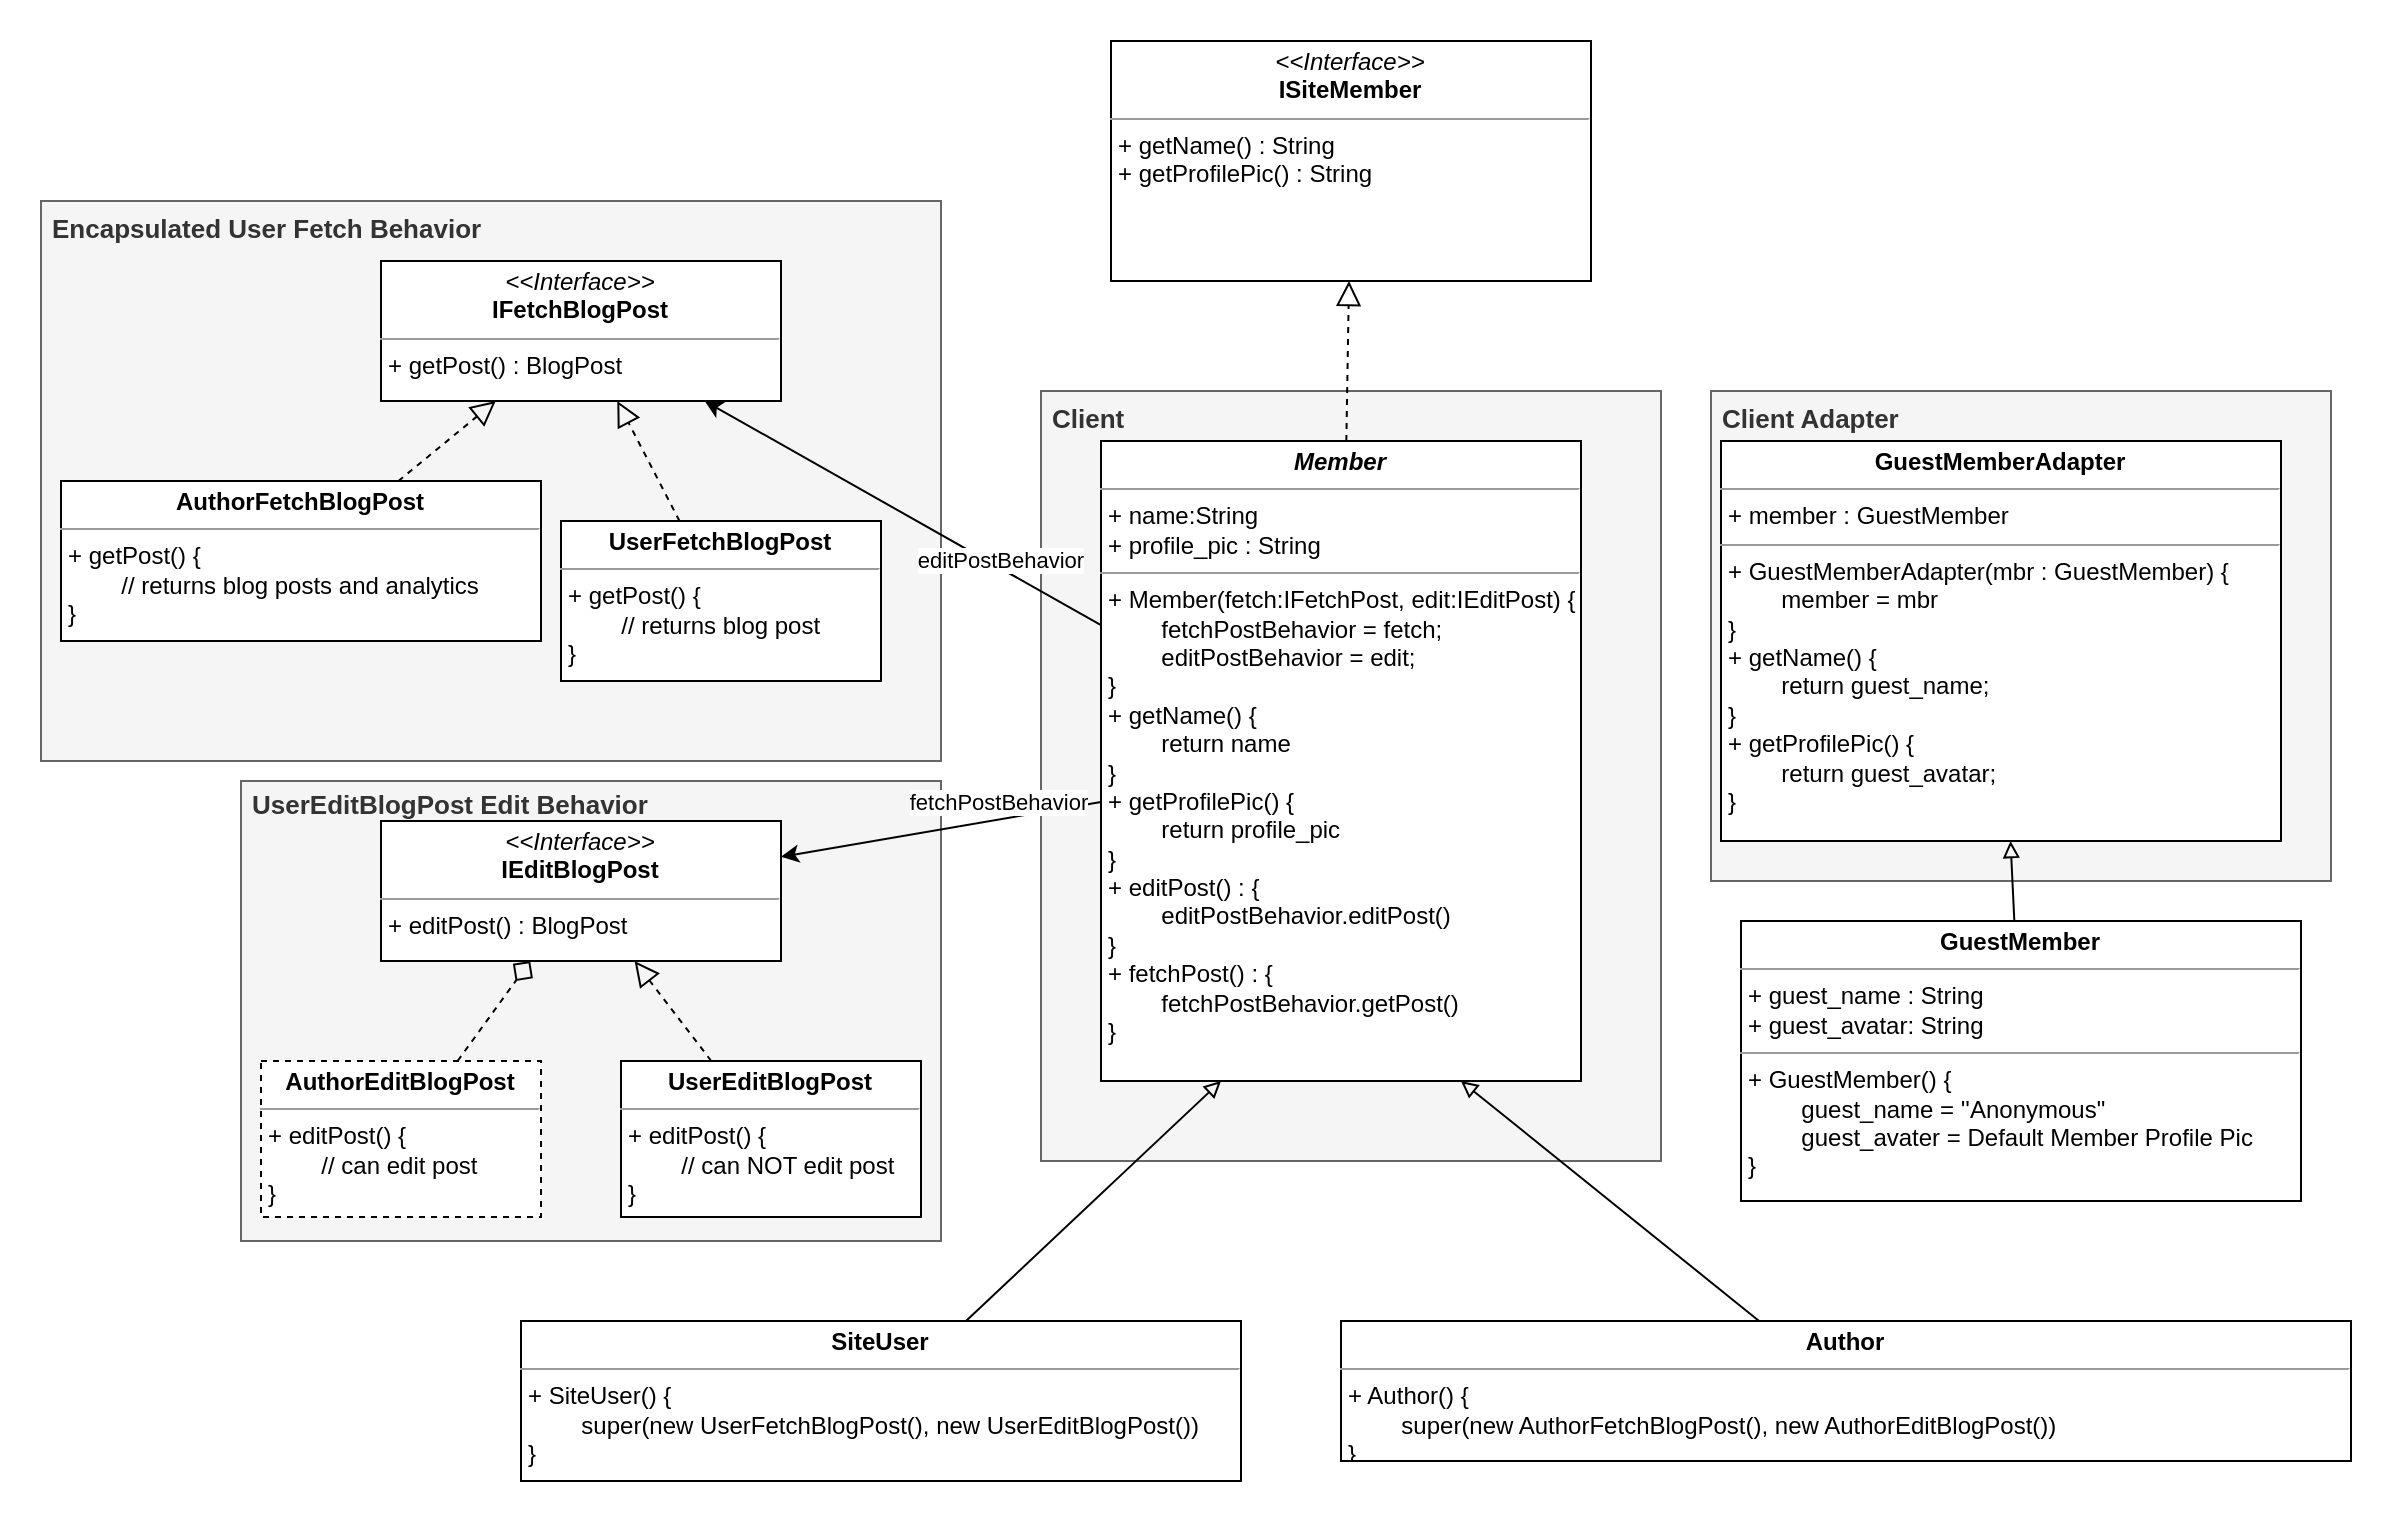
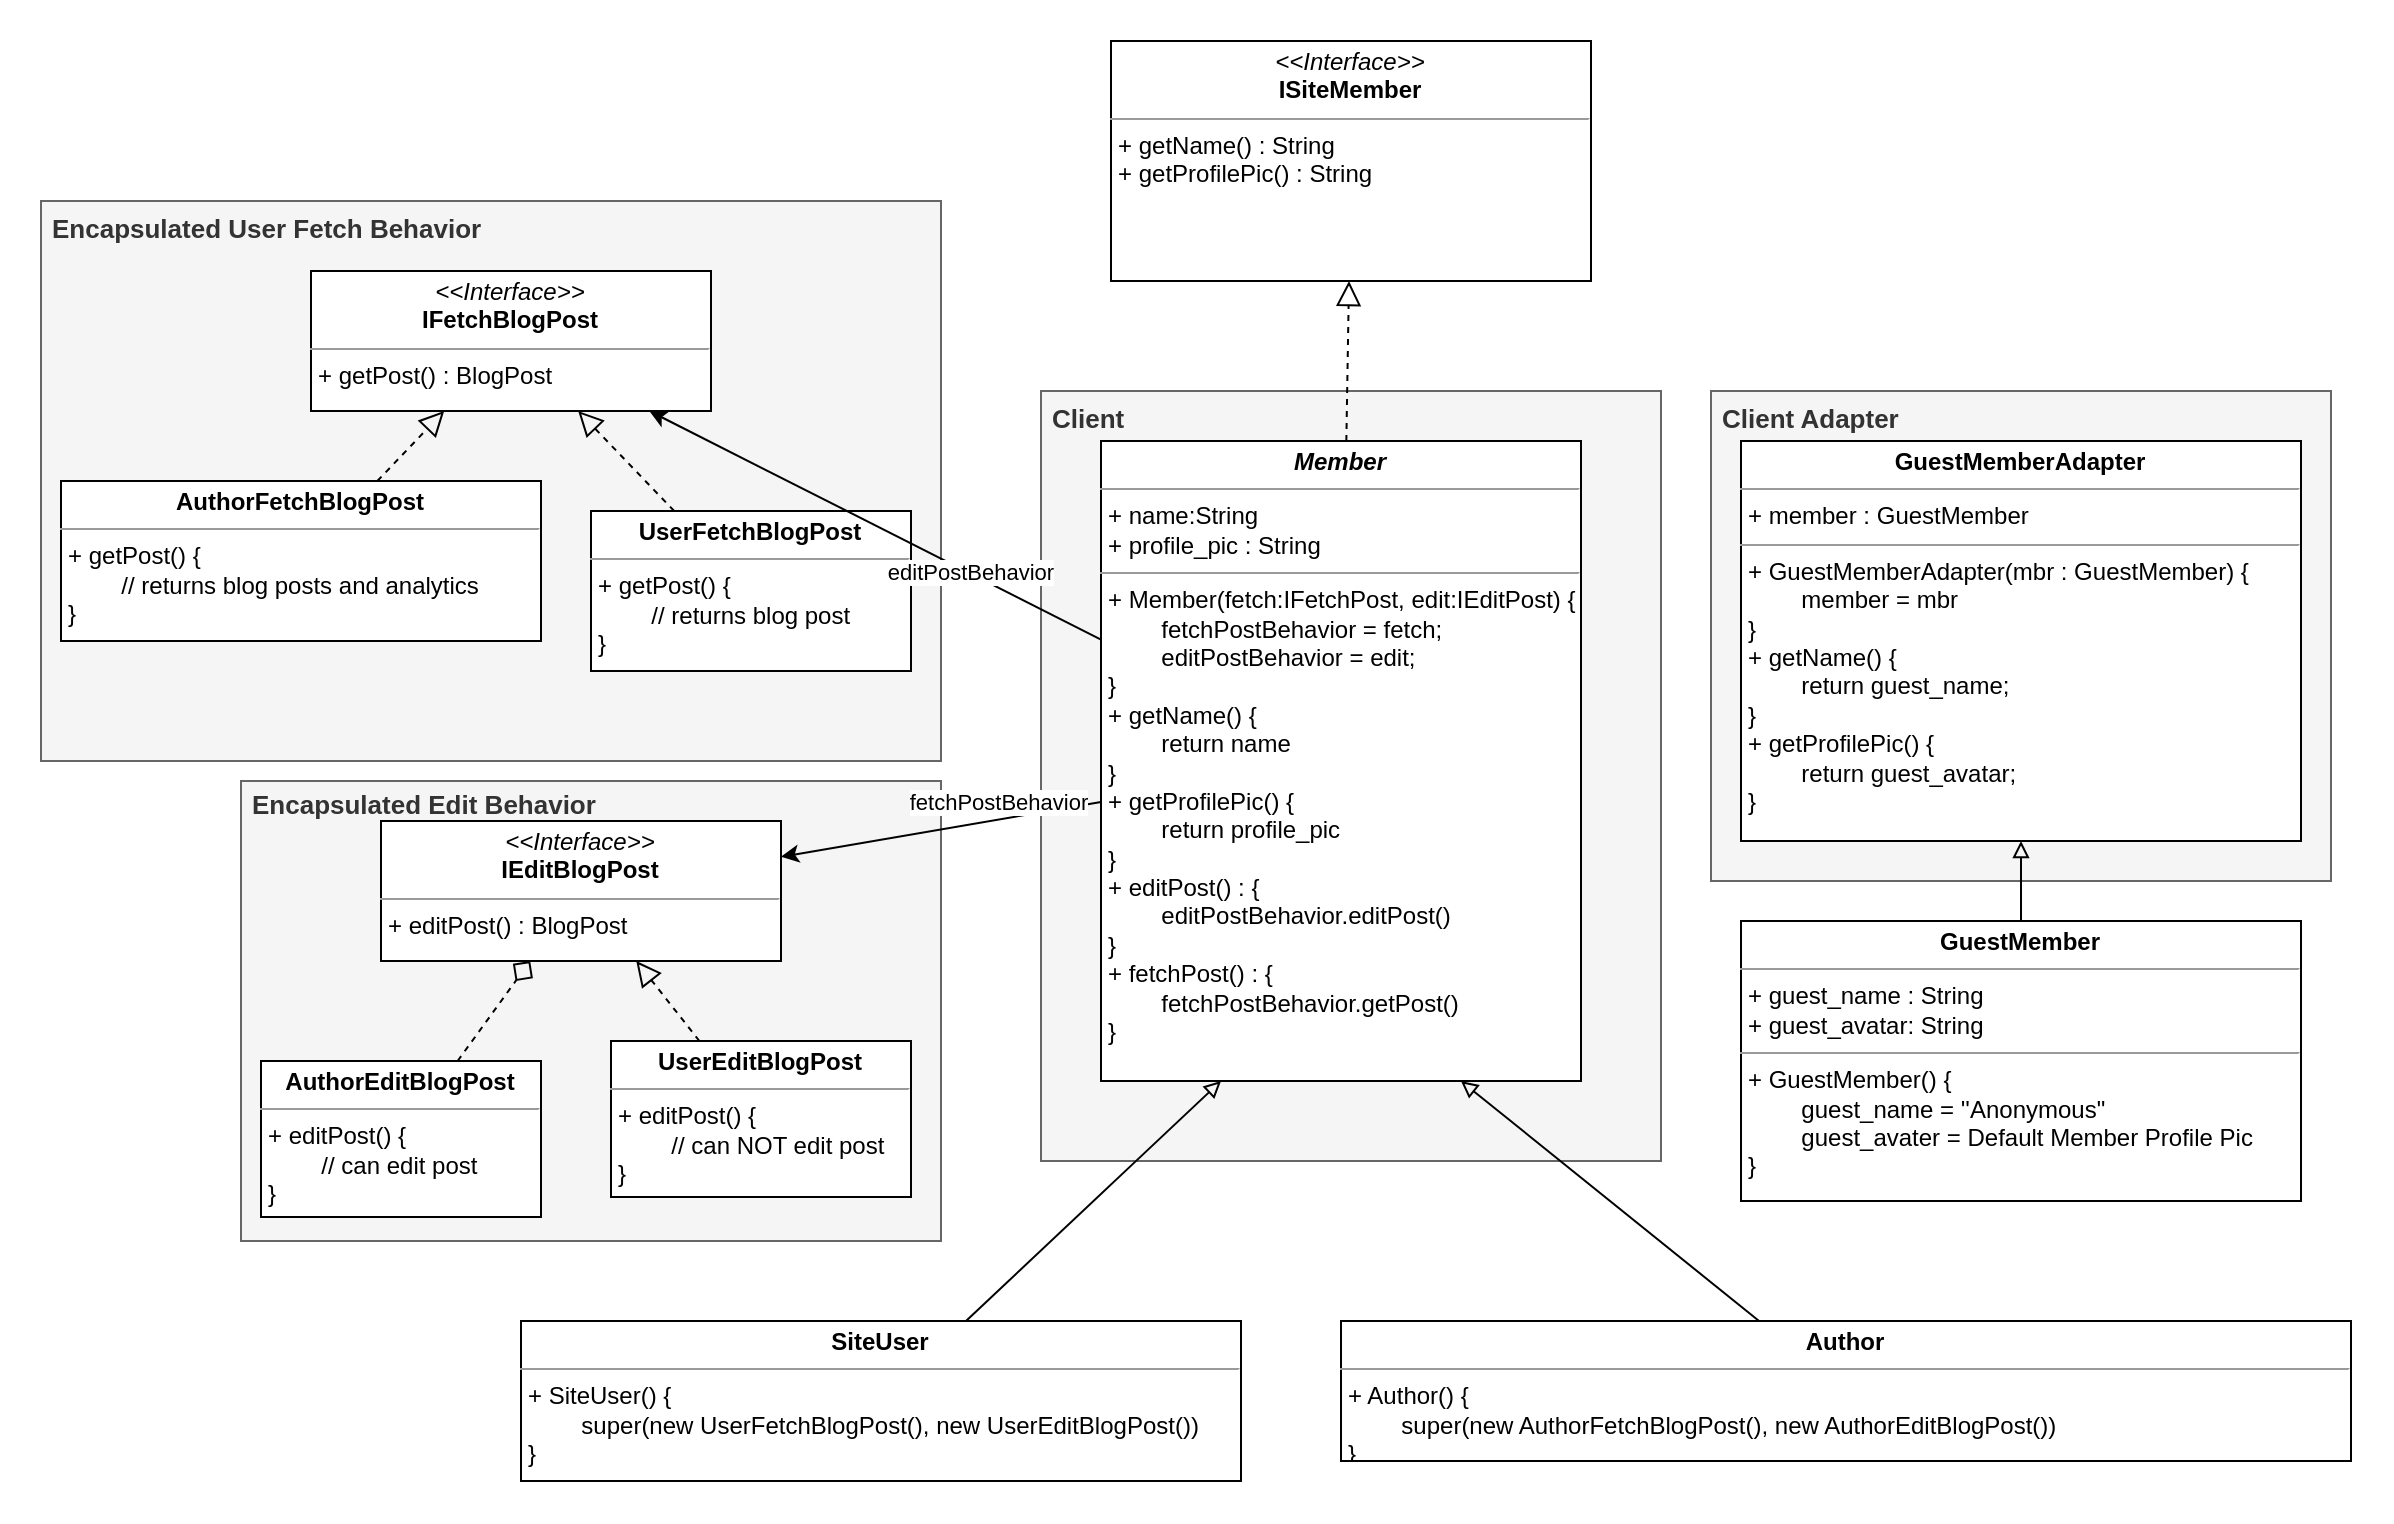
- <mxCell id="25" value="&lt;p style=&quot;margin: 0px ; margin-top: 4px ; text-align: center&quot;&gt;&lt;i&gt;&amp;lt;&amp;lt;Interface&amp;gt;&amp;gt;&lt;/i&gt;&lt;br&gt;&lt;b&gt;IFetchBlogPost&lt;/b&gt;&lt;/p&gt;&lt;hr size=&quot;1&quot;&gt;&lt;p style=&quot;margin: 0px ; margin-left: 4px&quot;&gt;&lt;/p&gt;&lt;p style=&quot;margin: 0px ; margin-left: 4px&quot;&gt;&lt;span&gt;+ getPost() : BlogPost&lt;/span&gt;&lt;br&gt;&lt;/p&gt;" style="verticalAlign=top;align=left;overflow=fill;fontSize=12;fontFamily=Helvetica;html=1;" parent="23" vertex="1"><mxGeometry x="170" y="30" width="200" height="70" as="geometry" /></mxCell>
+ <mxCell id="25" value="&lt;p style=&quot;margin: 0px ; margin-top: 4px ; text-align: center&quot;&gt;&lt;i&gt;&amp;lt;&amp;lt;Interface&amp;gt;&amp;gt;&lt;/i&gt;&lt;br&gt;&lt;b&gt;IFetchBlogPost&lt;/b&gt;&lt;/p&gt;&lt;hr size=&quot;1&quot;&gt;&lt;p style=&quot;margin: 0px ; margin-left: 4px&quot;&gt;&lt;/p&gt;&lt;p style=&quot;margin: 0px ; margin-left: 4px&quot;&gt;&lt;span&gt;+ getPost() : BlogPost&lt;/span&gt;&lt;br&gt;&lt;/p&gt;" style="verticalAlign=top;align=left;overflow=fill;fontSize=12;fontFamily=Helvetica;html=1;" parent="23" vertex="1"><mxGeometry x="135" y="35" width="200" height="70" as="geometry" /></mxCell>
- <mxCell id="27" value="&lt;p style=&quot;margin: 0px ; margin-top: 4px ; text-align: center&quot;&gt;&lt;b&gt;UserFetchBlogPost&lt;/b&gt;&lt;/p&gt;&lt;hr size=&quot;1&quot;&gt;&lt;p style=&quot;margin: 0px 0px 0px 4px&quot;&gt;+ getPost() {&lt;/p&gt;&lt;p style=&quot;margin: 0px 0px 0px 4px&quot;&gt;&lt;span&gt;&#09;&lt;/span&gt;&lt;span style=&quot;white-space: pre&quot;&gt;&#09;&lt;/span&gt;// returns blog post&lt;br&gt;&lt;/p&gt;&lt;p style=&quot;margin: 0px 0px 0px 4px&quot;&gt;}&lt;/p&gt;" style="verticalAlign=top;align=left;overflow=fill;fontSize=12;fontFamily=Helvetica;html=1;" parent="23" vertex="1"><mxGeometry x="260" y="160" width="160" height="80" as="geometry" /></mxCell>
+ <mxCell id="27" value="&lt;p style=&quot;margin: 0px ; margin-top: 4px ; text-align: center&quot;&gt;&lt;b&gt;UserFetchBlogPost&lt;/b&gt;&lt;/p&gt;&lt;hr size=&quot;1&quot;&gt;&lt;p style=&quot;margin: 0px 0px 0px 4px&quot;&gt;+ getPost() {&lt;/p&gt;&lt;p style=&quot;margin: 0px 0px 0px 4px&quot;&gt;&lt;span&gt;&#09;&lt;/span&gt;&lt;span style=&quot;white-space: pre&quot;&gt;&#09;&lt;/span&gt;// returns blog post&lt;br&gt;&lt;/p&gt;&lt;p style=&quot;margin: 0px 0px 0px 4px&quot;&gt;}&lt;/p&gt;" style="verticalAlign=top;align=left;overflow=fill;fontSize=12;fontFamily=Helvetica;html=1;" parent="23" vertex="1"><mxGeometry x="275" y="155" width="160" height="80" as="geometry" /></mxCell>
- <mxCell id="11" value="&lt;p style=&quot;margin: 0px ; margin-top: 4px ; text-align: center&quot;&gt;&lt;b&gt;GuestMemberAdapter&lt;/b&gt;&lt;/p&gt;&lt;hr size=&quot;1&quot;&gt;&lt;p style=&quot;margin: 0px 0px 0px 4px&quot;&gt;+ member : GuestMember&lt;/p&gt;&lt;hr size=&quot;1&quot;&gt;&lt;p style=&quot;margin: 0px ; margin-left: 4px&quot;&gt;+ GuestMemberAdapter(mbr : GuestMember) {&lt;/p&gt;&lt;p style=&quot;margin: 0px ; margin-left: 4px&quot;&gt;&lt;span&gt;&#09;&lt;/span&gt;&lt;span style=&quot;white-space: pre&quot;&gt;&#09;&lt;/span&gt;member = mbr&lt;br&gt;&lt;/p&gt;&lt;p style=&quot;margin: 0px ; margin-left: 4px&quot;&gt;}&lt;/p&gt;&lt;p style=&quot;margin: 0px 0px 0px 4px&quot;&gt;+ getName() {&lt;/p&gt;&lt;p style=&quot;margin: 0px 0px 0px 4px&quot;&gt;&lt;span&gt;&#09;&lt;/span&gt;&lt;span style=&quot;white-space: pre&quot;&gt;&#09;&lt;/span&gt;return guest_name;&lt;br&gt;&lt;/p&gt;&lt;p style=&quot;margin: 0px 0px 0px 4px&quot;&gt;}&lt;/p&gt;&lt;p style=&quot;margin: 0px 0px 0px 4px&quot;&gt;+ getProfilePic() {&lt;/p&gt;&lt;p style=&quot;margin: 0px 0px 0px 4px&quot;&gt;&lt;span&gt;&#09;&lt;/span&gt;&lt;span&gt;&#09;&lt;/span&gt;&lt;span style=&quot;white-space: pre&quot;&gt;&#09;&lt;/span&gt;return guest_avatar;&lt;br&gt;&lt;/p&gt;&lt;p style=&quot;margin: 0px 0px 0px 4px&quot;&gt;}&lt;/p&gt;" style="verticalAlign=top;align=left;overflow=fill;fontSize=12;fontFamily=Helvetica;html=1;" parent="1" vertex="1"><mxGeometry x="860" y="220" width="280" height="200" as="geometry" /></mxCell>
+ <mxCell id="11" value="&lt;p style=&quot;margin: 0px ; margin-top: 4px ; text-align: center&quot;&gt;&lt;b&gt;GuestMemberAdapter&lt;/b&gt;&lt;/p&gt;&lt;hr size=&quot;1&quot;&gt;&lt;p style=&quot;margin: 0px 0px 0px 4px&quot;&gt;+ member : GuestMember&lt;/p&gt;&lt;hr size=&quot;1&quot;&gt;&lt;p style=&quot;margin: 0px ; margin-left: 4px&quot;&gt;+ GuestMemberAdapter(mbr : GuestMember) {&lt;/p&gt;&lt;p style=&quot;margin: 0px ; margin-left: 4px&quot;&gt;&lt;span&gt;&#09;&lt;/span&gt;&lt;span style=&quot;white-space: pre&quot;&gt;&#09;&lt;/span&gt;member = mbr&lt;br&gt;&lt;/p&gt;&lt;p style=&quot;margin: 0px ; margin-left: 4px&quot;&gt;}&lt;/p&gt;&lt;p style=&quot;margin: 0px 0px 0px 4px&quot;&gt;+ getName() {&lt;/p&gt;&lt;p style=&quot;margin: 0px 0px 0px 4px&quot;&gt;&lt;span&gt;&#09;&lt;/span&gt;&lt;span style=&quot;white-space: pre&quot;&gt;&#09;&lt;/span&gt;return guest_name;&lt;br&gt;&lt;/p&gt;&lt;p style=&quot;margin: 0px 0px 0px 4px&quot;&gt;}&lt;/p&gt;&lt;p style=&quot;margin: 0px 0px 0px 4px&quot;&gt;+ getProfilePic() {&lt;/p&gt;&lt;p style=&quot;margin: 0px 0px 0px 4px&quot;&gt;&lt;span&gt;&#09;&lt;/span&gt;&lt;span&gt;&#09;&lt;/span&gt;&lt;span style=&quot;white-space: pre&quot;&gt;&#09;&lt;/span&gt;return guest_avatar;&lt;br&gt;&lt;/p&gt;&lt;p style=&quot;margin: 0px 0px 0px 4px&quot;&gt;}&lt;/p&gt;" style="verticalAlign=top;align=left;overflow=fill;fontSize=12;fontFamily=Helvetica;html=1;" parent="1" vertex="1"><mxGeometry x="870" y="220" width="280" height="200" as="geometry" /></mxCell>
- <mxCell id="15" value="UserEditBlogPost Edit Behavior" style="rounded=0;whiteSpace=wrap;html=1;align=left;verticalAlign=top;fontSize=13;fillColor=#f5f5f5;strokeColor=#666666;fontColor=#333333;fontStyle=1;spacingLeft=4;spacingTop=-2;" parent="14" vertex="1"><mxGeometry width="350" height="230" as="geometry" /></mxCell>
+ <mxCell id="15" value="Encapsulated Edit Behavior" style="rounded=0;whiteSpace=wrap;html=1;align=left;verticalAlign=top;fontSize=13;fillColor=#f5f5f5;strokeColor=#666666;fontColor=#333333;fontStyle=1;spacingLeft=4;spacingTop=-2;" parent="14" vertex="1"><mxGeometry width="350" height="230" as="geometry" /></mxCell>
- <mxCell id="17" value="&lt;p style=&quot;margin: 0px ; margin-top: 4px ; text-align: center&quot;&gt;&lt;b&gt;AuthorEditBlogPost&lt;/b&gt;&lt;/p&gt;&lt;hr size=&quot;1&quot;&gt;&lt;p style=&quot;margin: 0px ; margin-left: 4px&quot;&gt;&lt;span&gt;+ editPost() {&lt;/span&gt;&lt;/p&gt;&lt;p style=&quot;margin: 0px ; margin-left: 4px&quot;&gt;&lt;span&gt;&lt;span style=&quot;white-space: pre&quot;&gt;&#09;&lt;/span&gt;// can edit post&lt;br&gt;&lt;/span&gt;&lt;/p&gt;&lt;p style=&quot;margin: 0px ; margin-left: 4px&quot;&gt;&lt;span&gt;}&lt;/span&gt;&lt;/p&gt;" style="verticalAlign=top;align=left;overflow=fill;fontSize=12;fontFamily=Helvetica;html=1;dashed=1;" parent="14" vertex="1"><mxGeometry x="10" y="140" width="140" height="78" as="geometry" /></mxCell>
+ <mxCell id="17" value="&lt;p style=&quot;margin: 0px ; margin-top: 4px ; text-align: center&quot;&gt;&lt;b&gt;AuthorEditBlogPost&lt;/b&gt;&lt;/p&gt;&lt;hr size=&quot;1&quot;&gt;&lt;p style=&quot;margin: 0px ; margin-left: 4px&quot;&gt;&lt;span&gt;+ editPost() {&lt;/span&gt;&lt;/p&gt;&lt;p style=&quot;margin: 0px ; margin-left: 4px&quot;&gt;&lt;span&gt;&lt;span style=&quot;white-space: pre&quot;&gt;&#09;&lt;/span&gt;// can edit post&lt;br&gt;&lt;/span&gt;&lt;/p&gt;&lt;p style=&quot;margin: 0px ; margin-left: 4px&quot;&gt;&lt;span&gt;}&lt;/span&gt;&lt;/p&gt;" style="verticalAlign=top;align=left;overflow=fill;fontSize=12;fontFamily=Helvetica;html=1;" parent="14" vertex="1"><mxGeometry x="10" y="140" width="140" height="78" as="geometry" /></mxCell>
- <mxCell id="18" value="&lt;p style=&quot;margin: 0px ; margin-top: 4px ; text-align: center&quot;&gt;&lt;b&gt;UserEditBlogPost&lt;/b&gt;&lt;/p&gt;&lt;hr size=&quot;1&quot;&gt;&lt;p style=&quot;margin: 0px ; margin-left: 4px&quot;&gt;&lt;span&gt;+ editPost() {&lt;/span&gt;&lt;/p&gt;&lt;p style=&quot;margin: 0px ; margin-left: 4px&quot;&gt;&lt;span&gt;&lt;span style=&quot;white-space: pre&quot;&gt;&#09;&lt;/span&gt;// can NOT edit post&lt;br&gt;&lt;/span&gt;&lt;/p&gt;&lt;p style=&quot;margin: 0px ; margin-left: 4px&quot;&gt;&lt;span&gt;}&lt;/span&gt;&lt;/p&gt;" style="verticalAlign=top;align=left;overflow=fill;fontSize=12;fontFamily=Helvetica;html=1;" parent="14" vertex="1"><mxGeometry x="190" y="140" width="150" height="78" as="geometry" /></mxCell>
+ <mxCell id="18" value="&lt;p style=&quot;margin: 0px ; margin-top: 4px ; text-align: center&quot;&gt;&lt;b&gt;UserEditBlogPost&lt;/b&gt;&lt;/p&gt;&lt;hr size=&quot;1&quot;&gt;&lt;p style=&quot;margin: 0px ; margin-left: 4px&quot;&gt;&lt;span&gt;+ editPost() {&lt;/span&gt;&lt;/p&gt;&lt;p style=&quot;margin: 0px ; margin-left: 4px&quot;&gt;&lt;span&gt;&lt;span style=&quot;white-space: pre&quot;&gt;&#09;&lt;/span&gt;// can NOT edit post&lt;br&gt;&lt;/span&gt;&lt;/p&gt;&lt;p style=&quot;margin: 0px ; margin-left: 4px&quot;&gt;&lt;span&gt;}&lt;/span&gt;&lt;/p&gt;" style="verticalAlign=top;align=left;overflow=fill;fontSize=12;fontFamily=Helvetica;html=1;" parent="14" vertex="1"><mxGeometry x="185" y="130" width="150" height="78" as="geometry" /></mxCell>
